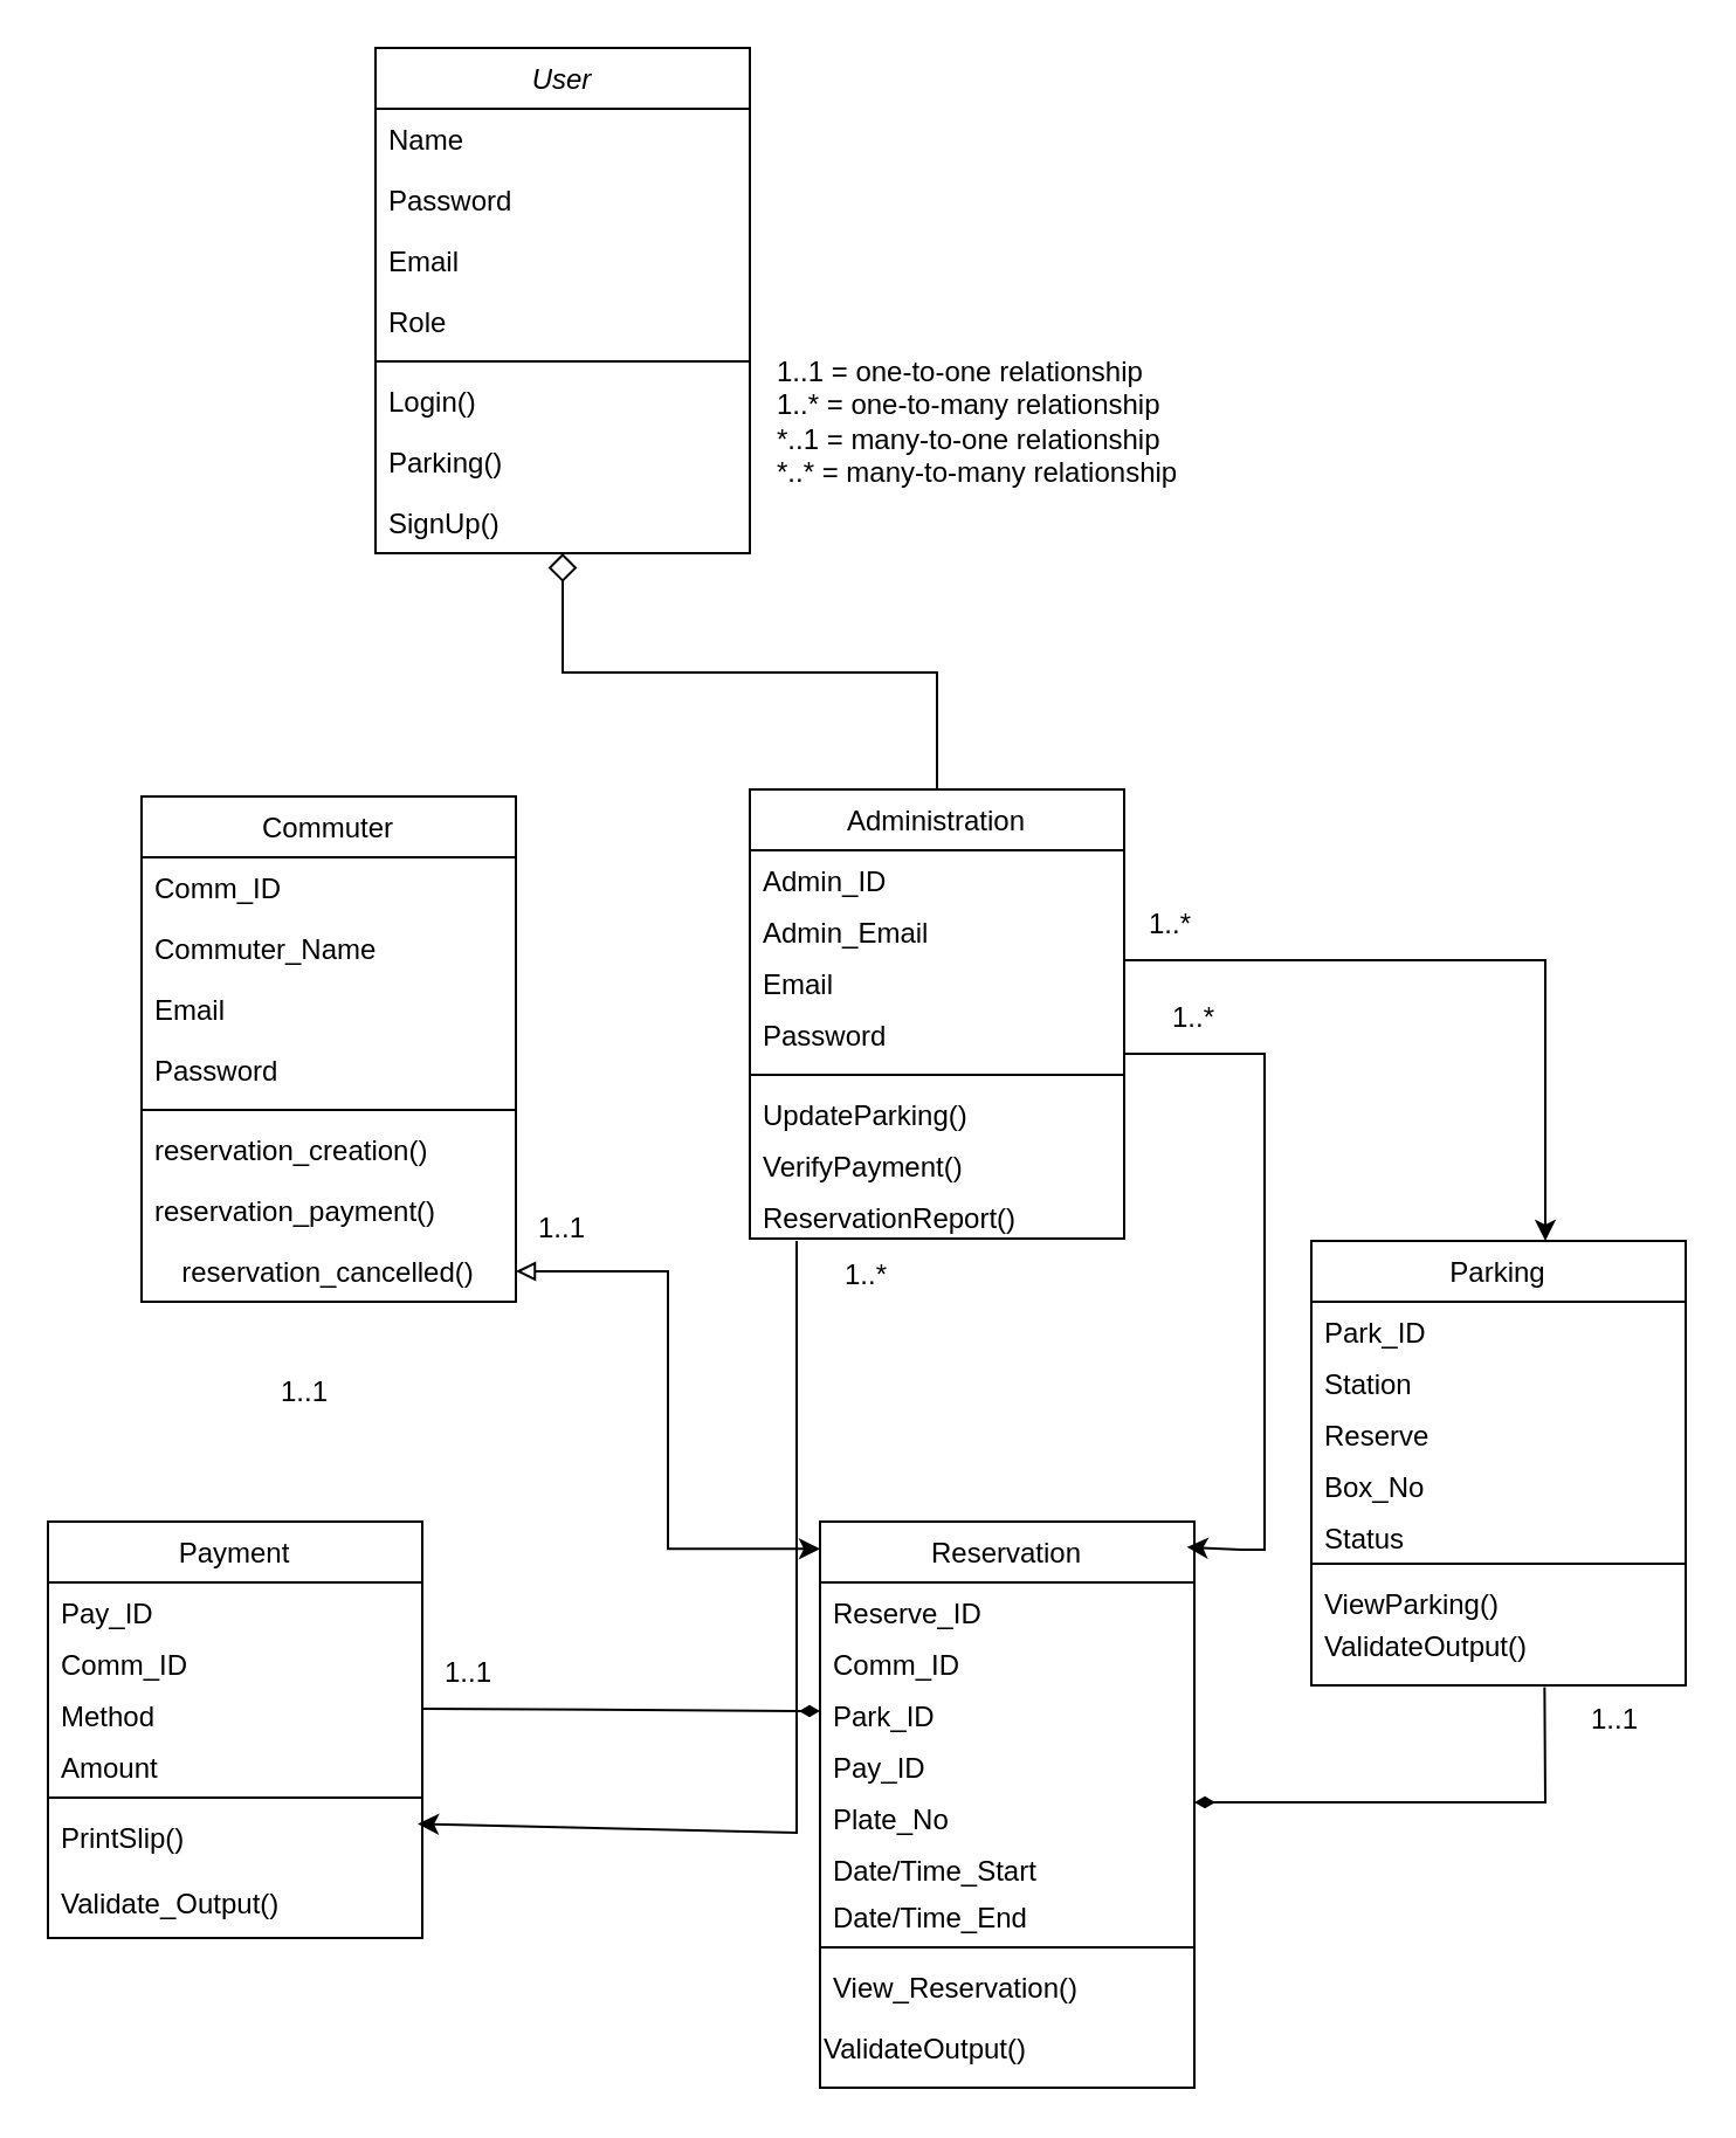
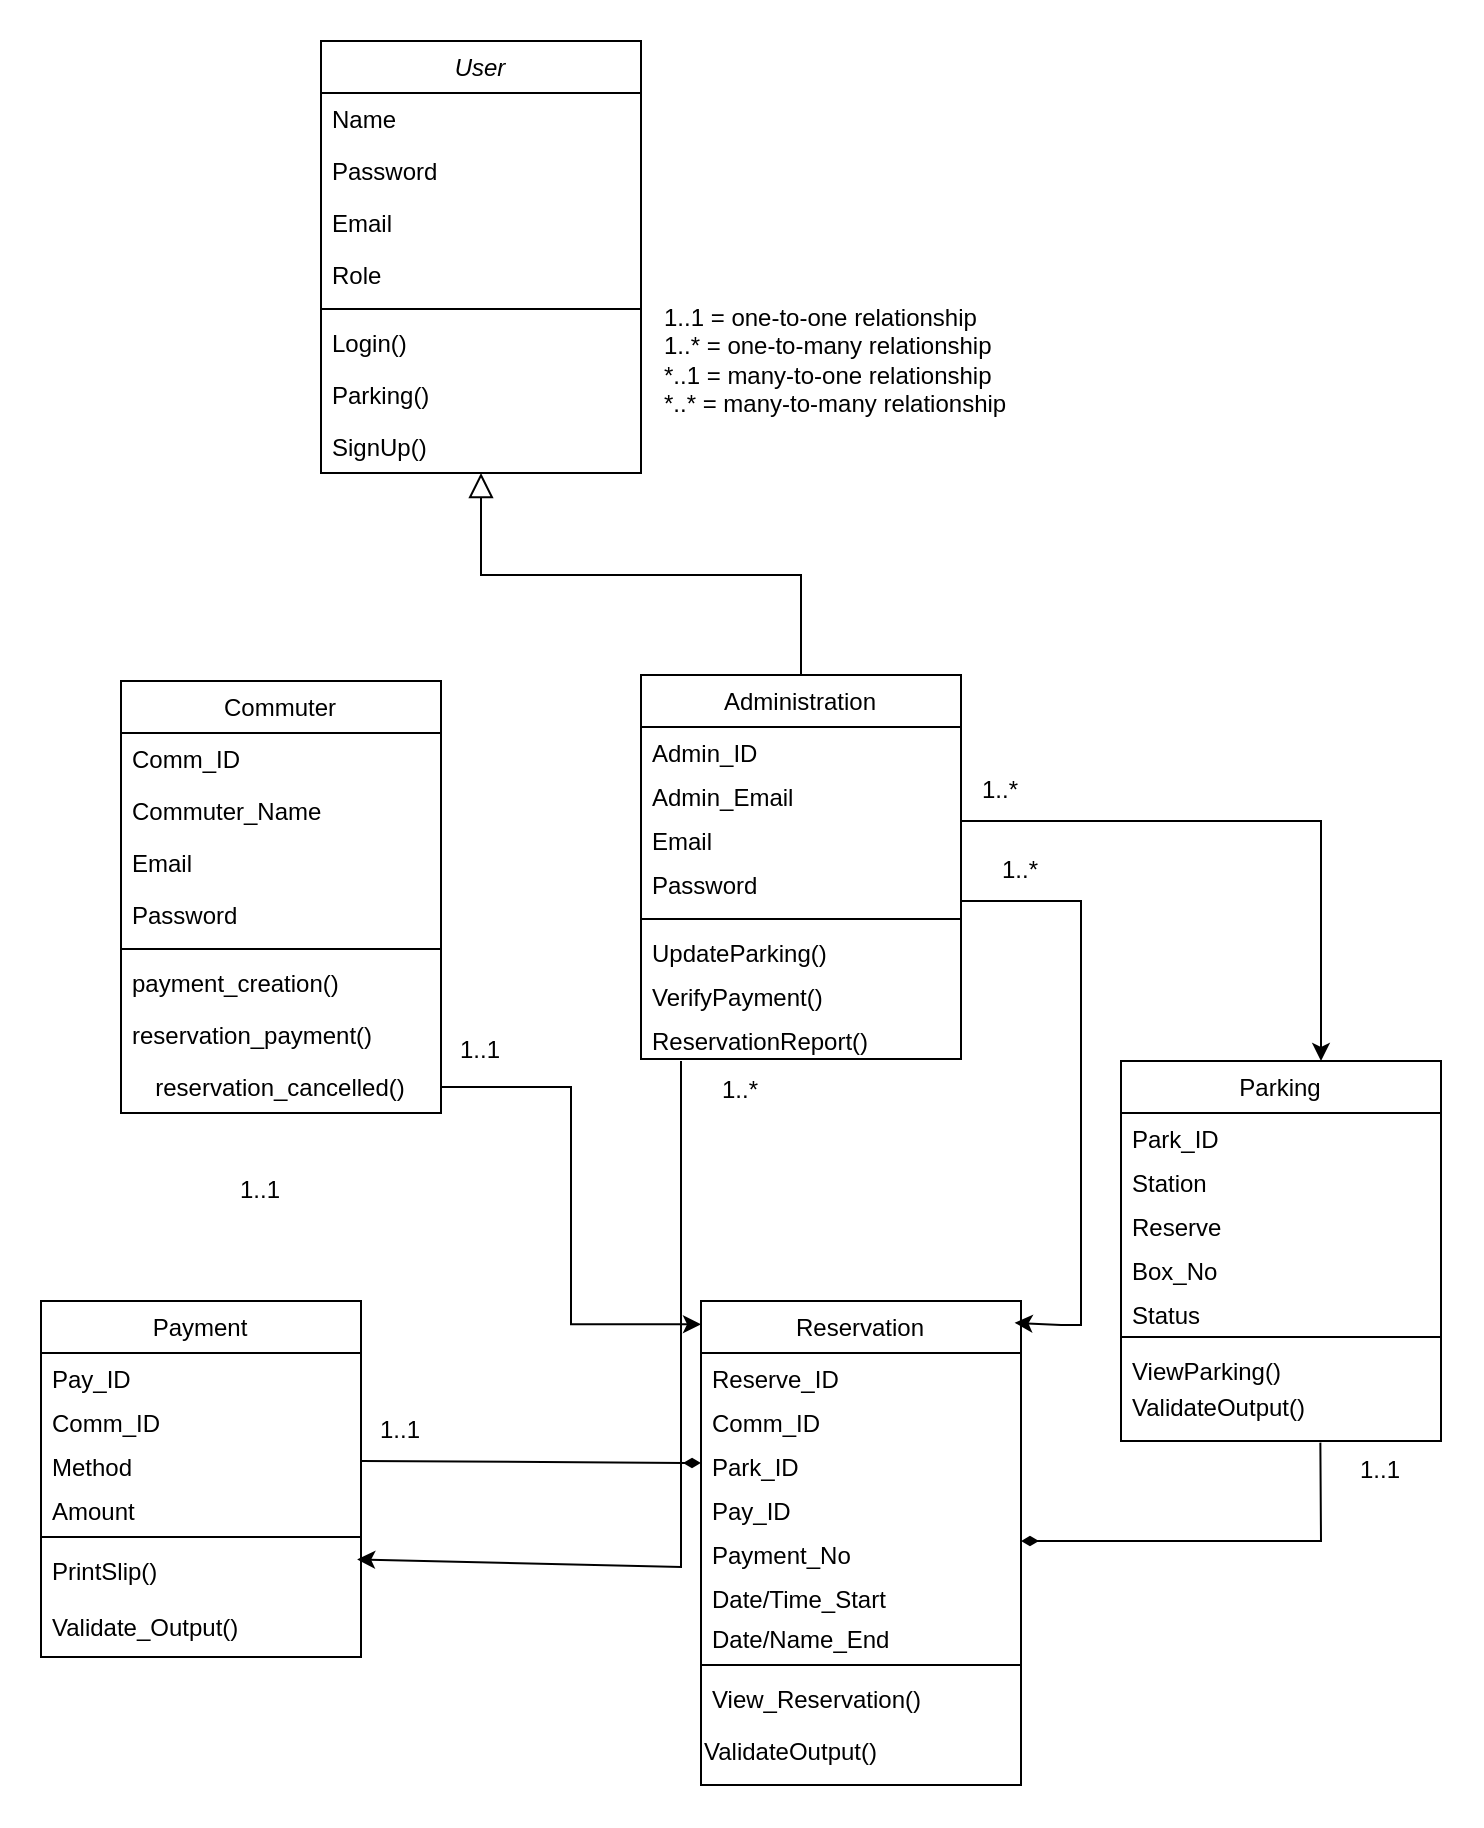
- <mxCell id="29" value="" style="endArrow=diamond;endSize=10;endFill=0;shadow=0;strokeWidth=1;rounded=0;curved=0;edgeStyle=elbowEdgeStyle;elbow=vertical;" parent="1" source="20" target="2" edge="1"><mxGeometry width="160" relative="1" as="geometry"><mxPoint x="150" y="263" as="sourcePoint" /><mxPoint x="250" y="161" as="targetPoint" /><Array as="points" /></mxGeometry></mxCell>
+ <mxCell id="29" value="" style="endArrow=block;endSize=10;endFill=0;shadow=0;strokeWidth=1;rounded=0;curved=0;edgeStyle=elbowEdgeStyle;elbow=vertical;" parent="1" source="20" target="2" edge="1"><mxGeometry width="160" relative="1" as="geometry"><mxPoint x="150" y="263" as="sourcePoint" /><mxPoint x="250" y="161" as="targetPoint" /><Array as="points" /></mxGeometry></mxCell>
- <mxCell id="17" value="reservation_creation()" style="text;align=left;verticalAlign=top;spacingLeft=4;spacingRight=4;overflow=hidden;rotatable=0;points=[[0,0.5],[1,0.5]];portConstraint=eastwest;whiteSpace=wrap;" parent="11" vertex="1"><mxGeometry y="138" width="160" height="26" as="geometry" /></mxCell>
+ <mxCell id="17" value="payment_creation()" style="text;align=left;verticalAlign=top;spacingLeft=4;spacingRight=4;overflow=hidden;rotatable=0;points=[[0,0.5],[1,0.5]];portConstraint=eastwest;whiteSpace=wrap;" parent="11" vertex="1"><mxGeometry y="138" width="160" height="26" as="geometry" /></mxCell>
- <mxCell id="41" value="" style="edgeStyle=orthogonalEdgeStyle;rounded=0;orthogonalLoop=1;jettySize=auto;html=1;exitX=0;exitY=0.048;exitDx=0;exitDy=0;exitPerimeter=0;startArrow=classic;startFill=1;endArrow=block;endFill=0;" parent="1" source="30" target="19" edge="1"><mxGeometry relative="1" as="geometry" /></mxCell>
+ <mxCell id="41" value="" style="edgeStyle=orthogonalEdgeStyle;rounded=0;orthogonalLoop=1;jettySize=auto;html=1;exitX=0;exitY=0.048;exitDx=0;exitDy=0;exitPerimeter=0;startArrow=classic;startFill=1;endArrow=none;endFill=0;" parent="1" source="30" target="19" edge="1"><mxGeometry relative="1" as="geometry" /></mxCell>
- <mxCell id="35" value="Plate_No" style="text;align=left;verticalAlign=top;spacingLeft=4;spacingRight=4;overflow=hidden;rotatable=0;points=[[0,0.5],[1,0.5]];portConstraint=eastwest;" parent="30" vertex="1"><mxGeometry y="114" width="160" height="22" as="geometry" /></mxCell>
+ <mxCell id="35" value="Payment_No" style="text;align=left;verticalAlign=top;spacingLeft=4;spacingRight=4;overflow=hidden;rotatable=0;points=[[0,0.5],[1,0.5]];portConstraint=eastwest;" parent="30" vertex="1"><mxGeometry y="114" width="160" height="22" as="geometry" /></mxCell>
- <mxCell id="37" value="Date/Time_End" style="text;align=left;verticalAlign=top;spacingLeft=4;spacingRight=4;overflow=hidden;rotatable=0;points=[[0,0.5],[1,0.5]];portConstraint=eastwest;" parent="30" vertex="1"><mxGeometry y="156" width="160" height="22" as="geometry" /></mxCell>
+ <mxCell id="37" value="Date/Name_End" style="text;align=left;verticalAlign=top;spacingLeft=4;spacingRight=4;overflow=hidden;rotatable=0;points=[[0,0.5],[1,0.5]];portConstraint=eastwest;" parent="30" vertex="1"><mxGeometry y="156" width="160" height="22" as="geometry" /></mxCell>
